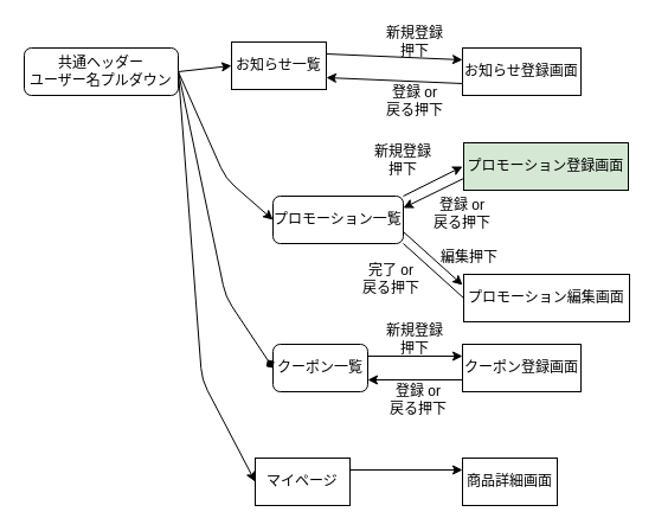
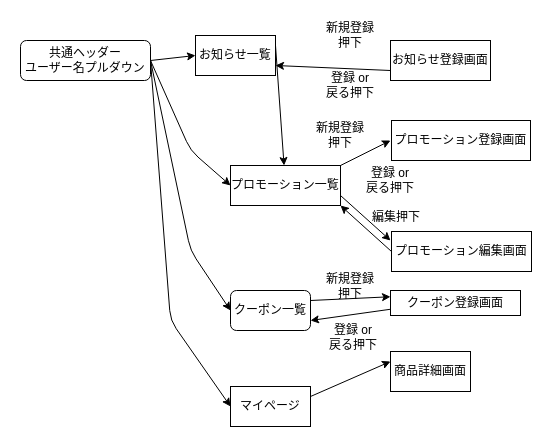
- <mxCell id="15" value="" style="endArrow=classic;html=1;exitX=1;exitY=0.25;exitDx=0;exitDy=0;entryX=0;entryY=0.25;entryDx=0;entryDy=0;" edge="1" parent="1" source="3" target="4"><mxGeometry width="50" height="50" relative="1" as="geometry"><mxPoint x="370" y="210" as="sourcePoint" /><mxPoint x="420" y="160" as="targetPoint" /></mxGeometry></mxCell>
+ <mxCell id="15" value="" style="endArrow=classic;html=1;exitX=1;exitY=0.25;exitDx=0;exitDy=0;" edge="1" parent="1" source="3" target="5"><mxGeometry width="50" height="50" relative="1" as="geometry"><mxPoint x="370" y="210" as="sourcePoint" /><mxPoint x="420" y="160" as="targetPoint" /></mxGeometry></mxCell>
- <mxCell id="6" value="プロモーション登録画面" style="whiteSpace=wrap;html=1;align=center;fillColor=#d5e8d4;" vertex="1" parent="1"><mxGeometry x="391" y="120" width="139" height="40" as="geometry" /></mxCell>
+ <mxCell id="6" value="プロモーション登録画面" style="whiteSpace=wrap;html=1;align=center;" vertex="1" parent="1"><mxGeometry x="391" y="120" width="139" height="40" as="geometry" /></mxCell>
- <mxCell id="21" value="" style="endArrow=classic;html=1;entryX=1;entryY=0.25;entryDx=0;entryDy=0;exitX=0;exitY=0.75;exitDx=0;exitDy=0;" edge="1" parent="1" source="6" target="5"><mxGeometry width="50" height="50" relative="1" as="geometry"><mxPoint x="381" y="170" as="sourcePoint" /><mxPoint x="341" y="150" as="targetPoint" /><Array as="points" /></mxGeometry></mxCell>
- <mxCell id="5" value="プロモーション一覧" style="whiteSpace=wrap;html=1;align=center;rounded=1;" vertex="1" parent="1"><mxGeometry x="230" y="165" width="110" height="40" as="geometry" /></mxCell>
+ <mxCell id="5" value="プロモーション一覧" style="whiteSpace=wrap;html=1;align=center;" vertex="1" parent="1"><mxGeometry x="230" y="165" width="110" height="40" as="geometry" /></mxCell>
- <mxCell id="30" value="" style="endArrow=none;html=1;entryX=1;entryY=1;entryDx=0;entryDy=0;exitX=0;exitY=0.5;exitDx=0;exitDy=0;" edge="1" parent="1" source="28" target="5"><mxGeometry width="50" height="50" relative="1" as="geometry"><mxPoint x="401" y="222" as="sourcePoint" /><mxPoint x="350" y="247" as="targetPoint" /><Array as="points" /></mxGeometry></mxCell>
+ <mxCell id="30" value="" style="endArrow=classic;html=1;entryX=1;entryY=1;entryDx=0;entryDy=0;exitX=0;exitY=0.5;exitDx=0;exitDy=0;" edge="1" parent="1" source="28" target="5"><mxGeometry width="50" height="50" relative="1" as="geometry"><mxPoint x="401" y="222" as="sourcePoint" /><mxPoint x="350" y="247" as="targetPoint" /><Array as="points" /></mxGeometry></mxCell>
- <mxCell id="31" value="完了 or&lt;div&gt;戻る押下&lt;/div&gt;" style="text;html=1;align=center;verticalAlign=middle;whiteSpace=wrap;rounded=0;" vertex="1" parent="1"><mxGeometry x="300" y="220" width="60" height="30" as="geometry" /></mxCell>
- <mxCell id="13" value="" style="endArrow=diamond;html=1;entryX=0;entryY=0.5;entryDx=0;entryDy=0;exitX=1;exitY=0.5;exitDx=0;exitDy=0;" edge="1" parent="1" source="2" target="7"><mxGeometry width="50" height="50" relative="1" as="geometry"><mxPoint x="190" y="210" as="sourcePoint" /><mxPoint x="240" y="160" as="targetPoint" /><Array as="points"><mxPoint x="190" y="250" /></Array></mxGeometry></mxCell>
+ <mxCell id="13" value="" style="endArrow=classic;html=1;entryX=0;entryY=0.5;entryDx=0;entryDy=0;exitX=1;exitY=0.5;exitDx=0;exitDy=0;" edge="1" parent="1" source="2" target="7"><mxGeometry width="50" height="50" relative="1" as="geometry"><mxPoint x="190" y="210" as="sourcePoint" /><mxPoint x="240" y="160" as="targetPoint" /><Array as="points"><mxPoint x="190" y="250" /></Array></mxGeometry></mxCell>
- <mxCell id="8" value="クーポン登録画面" style="whiteSpace=wrap;html=1;align=center;" vertex="1" parent="1"><mxGeometry x="390" y="290" width="100" height="40" as="geometry" /></mxCell>
+ <mxCell id="8" value="クーポン登録画面" style="whiteSpace=wrap;html=1;align=center;" vertex="1" parent="1"><mxGeometry x="390" y="290" width="130" height="25" as="geometry" /></mxCell>
- <mxCell id="9" value="マイページ" style="whiteSpace=wrap;html=1;align=center;" vertex="1" parent="1"><mxGeometry x="215" y="386" width="80" height="40" as="geometry" /></mxCell>
+ <mxCell id="9" value="マイページ" style="whiteSpace=wrap;html=1;align=center;" vertex="1" parent="1"><mxGeometry x="230" y="386" width="80" height="40" as="geometry" /></mxCell>
- <mxCell id="10" value="商品詳細画面" style="whiteSpace=wrap;html=1;align=center;" vertex="1" parent="1"><mxGeometry x="390" y="386" width="80" height="40" as="geometry" /></mxCell>
+ <mxCell id="10" value="商品詳細画面" style="whiteSpace=wrap;html=1;align=center;" vertex="1" parent="1"><mxGeometry x="390" y="351" width="80" height="40" as="geometry" /></mxCell>
